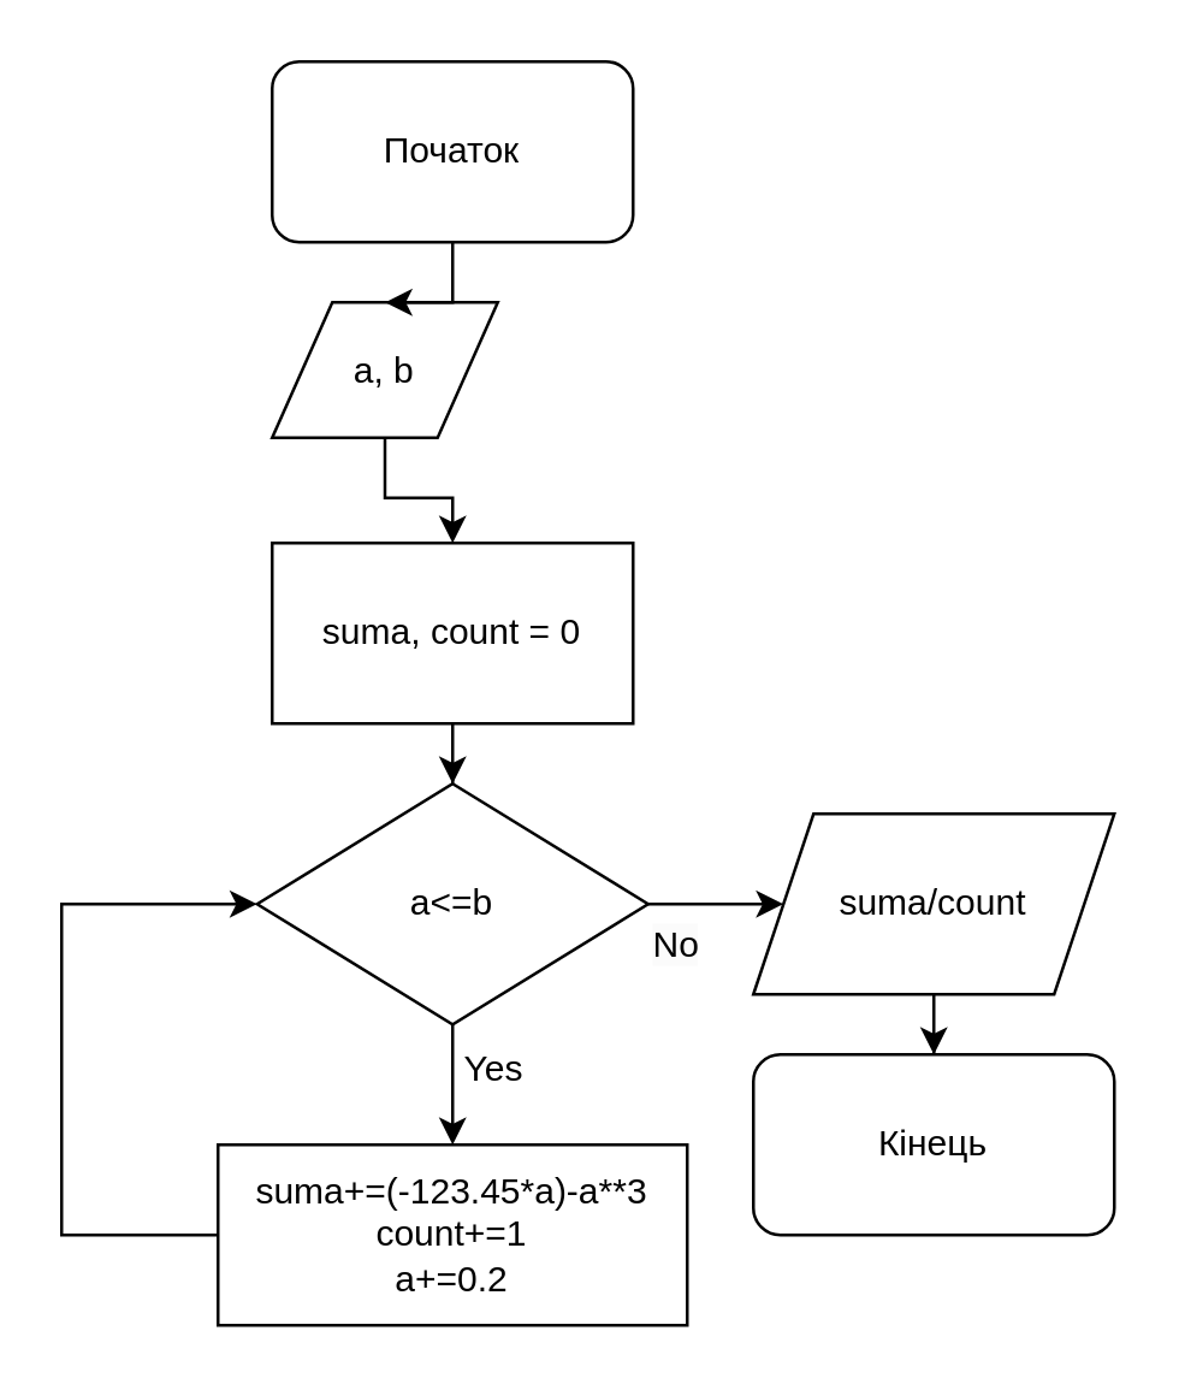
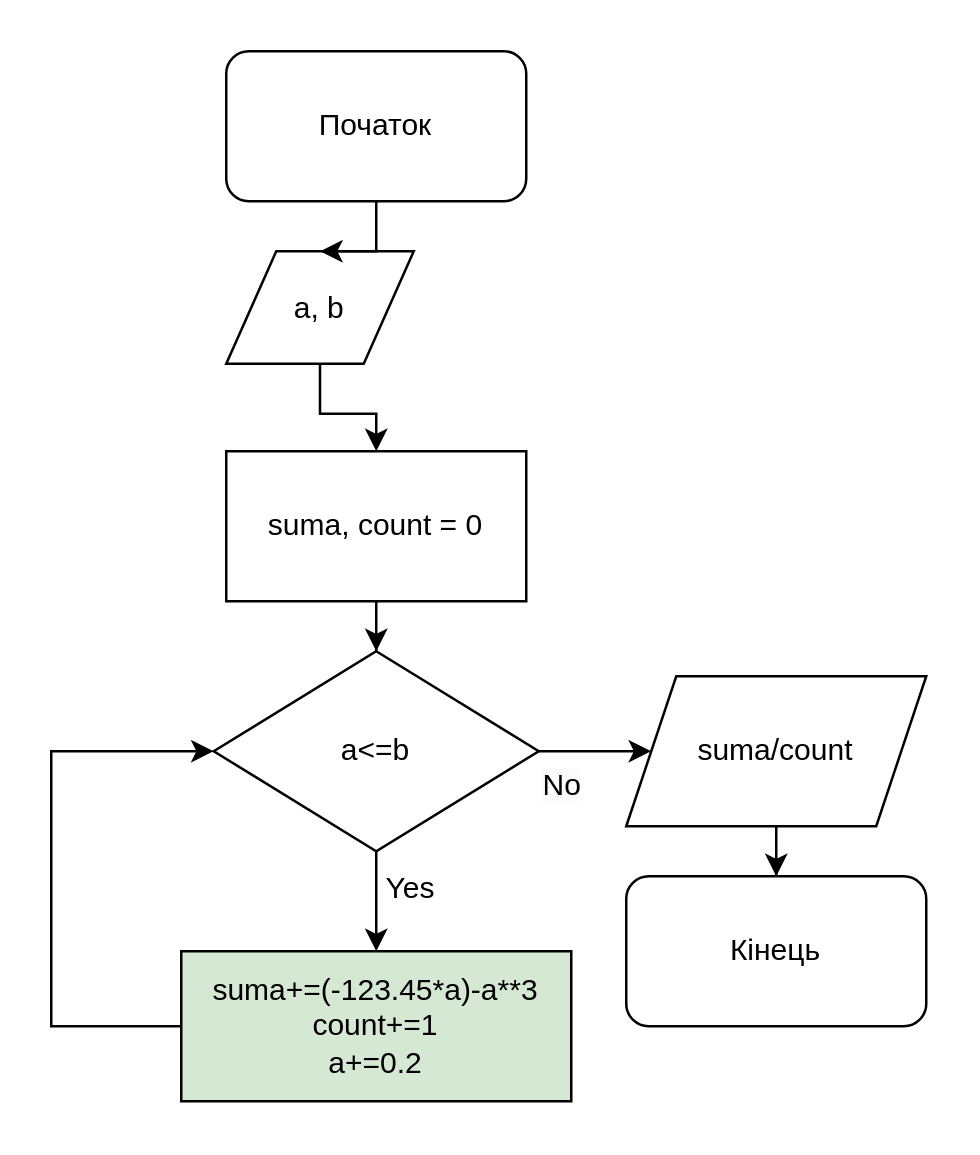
- <mxCell id="17" value="suma+=(-123.45*a)-a**3&lt;div&gt;count+=1&lt;div&gt;&lt;span style=&quot;background-color: initial;&quot;&gt;a+=0.2&lt;/span&gt;&lt;/div&gt;&lt;/div&gt;" style="whiteSpace=wrap;html=1;" vertex="1" parent="1"><mxGeometry x="72" y="380" width="156" height="60" as="geometry" /></mxCell>
+ <mxCell id="17" value="suma+=(-123.45*a)-a**3&lt;div&gt;count+=1&lt;div&gt;&lt;span style=&quot;background-color: initial;&quot;&gt;a+=0.2&lt;/span&gt;&lt;/div&gt;&lt;/div&gt;" style="whiteSpace=wrap;html=1;fillColor=#d5e8d4;" vertex="1" parent="1"><mxGeometry x="72" y="380" width="156" height="60" as="geometry" /></mxCell>
